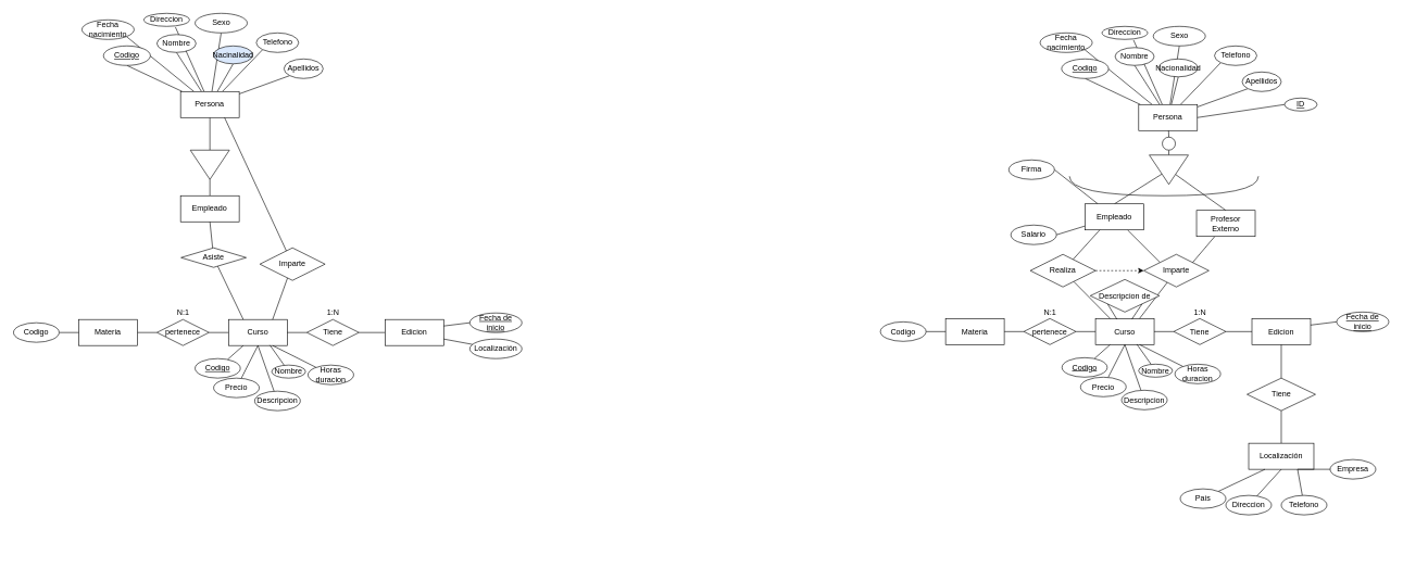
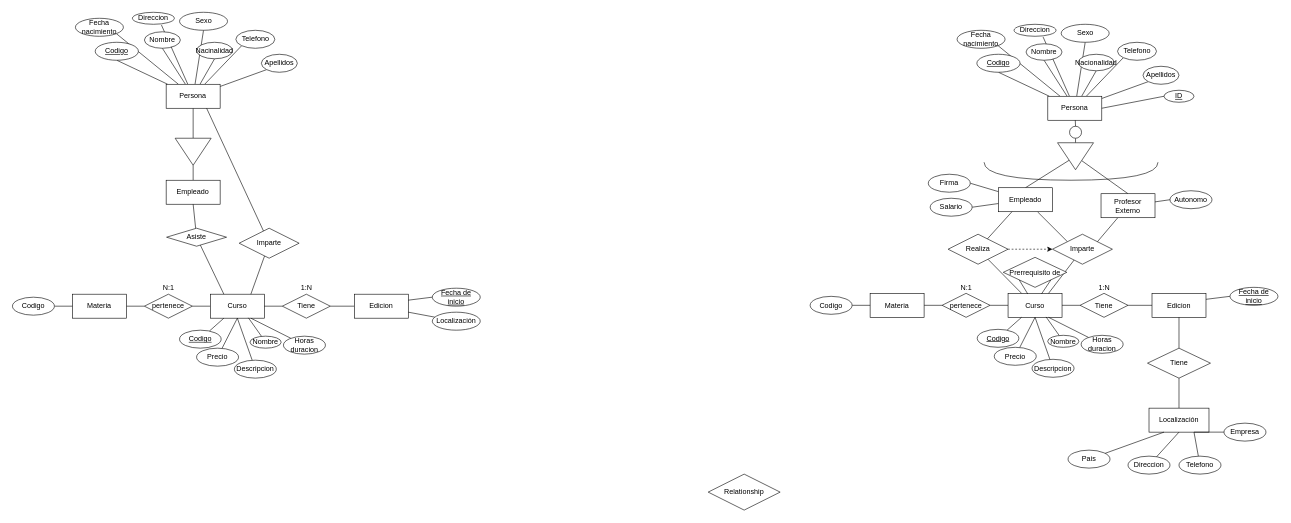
- <mxCell id="53" value="Nacinalidad" style="ellipse;whiteSpace=wrap;html=1;align=center;fillColor=#dae8fc;" parent="1" vertex="1"><mxGeometry x="327" y="70" width="60" height="27.5" as="geometry" /></mxCell>
+ <mxCell id="53" value="Nacinalidad" style="ellipse;whiteSpace=wrap;html=1;align=center;" parent="1" vertex="1"><mxGeometry x="327" y="70" width="60" height="27.5" as="geometry" /></mxCell>
- <mxCell id="111" value="Nacionalidad" style="ellipse;whiteSpace=wrap;html=1;align=center;" parent="1" vertex="1"><mxGeometry x="1777" y="90" width="60" height="27.5" as="geometry" /></mxCell>
+ <mxCell id="111" value="Nacionalidad" style="ellipse;whiteSpace=wrap;html=1;align=center;" parent="1" vertex="1"><mxGeometry x="1797" y="90" width="60" height="27.5" as="geometry" /></mxCell>
- <mxCell id="134" value="ID" style="ellipse;whiteSpace=wrap;html=1;align=center;fontStyle=4;" vertex="1" parent="1"><mxGeometry x="1970" y="150" width="50" height="20" as="geometry" /></mxCell>
+ <mxCell id="134" value="ID" style="ellipse;whiteSpace=wrap;html=1;align=center;fontStyle=4;" vertex="1" parent="1"><mxGeometry x="1940" y="150" width="50" height="20" as="geometry" /></mxCell>
- <mxCell id="120" value="Firma" style="ellipse;whiteSpace=wrap;html=1;align=center;" parent="1" vertex="1"><mxGeometry x="1547" y="245" width="70" height="30" as="geometry" /></mxCell>
+ <mxCell id="120" value="Firma" style="ellipse;whiteSpace=wrap;html=1;align=center;" parent="1" vertex="1"><mxGeometry x="1547" y="290" width="70" height="30" as="geometry" /></mxCell>
+ <mxCell id="121" value="Autonomo" style="ellipse;whiteSpace=wrap;html=1;align=center;" parent="1" vertex="1"><mxGeometry x="1950" y="317.5" width="70" height="30" as="geometry" /></mxCell>
+ <mxCell id="116" style="edgeStyle=none;rounded=0;orthogonalLoop=1;jettySize=auto;html=1;entryX=0;entryY=0.5;entryDx=0;entryDy=0;endArrow=none;endFill=0;" parent="1" source="117" target="121" edge="1"><mxGeometry relative="1" as="geometry" /></mxCell>
- <mxCell id="119" value="Salario" style="ellipse;whiteSpace=wrap;html=1;align=center;" parent="1" vertex="1"><mxGeometry x="1550.15" y="345" width="70" height="30" as="geometry" /></mxCell>
+ <mxCell id="119" value="Salario" style="ellipse;whiteSpace=wrap;html=1;align=center;" parent="1" vertex="1"><mxGeometry x="1550.15" y="330" width="70" height="30" as="geometry" /></mxCell>
- <mxCell id="140" value="Descripcion de" style="shape=rhombus;perimeter=rhombusPerimeter;whiteSpace=wrap;html=1;align=center;" vertex="1" parent="1"><mxGeometry x="1672" y="428.57" width="106" height="50" as="geometry" /></mxCell>
+ <mxCell id="140" value="Prerrequisito de" style="shape=rhombus;perimeter=rhombusPerimeter;whiteSpace=wrap;html=1;align=center;" vertex="1" parent="1"><mxGeometry x="1672" y="428.57" width="106" height="50" as="geometry" /></mxCell>
- <mxCell id="128" value="Pais" style="ellipse;whiteSpace=wrap;html=1;" parent="1" vertex="1"><mxGeometry x="1810" y="750" width="70" height="30" as="geometry" /></mxCell>
+ <mxCell id="128" value="Pais" style="ellipse;whiteSpace=wrap;html=1;" parent="1" vertex="1"><mxGeometry x="1780" y="750" width="70" height="30" as="geometry" /></mxCell>
+ <mxCell id="133" value="Relationship" style="shape=rhombus;perimeter=rhombusPerimeter;whiteSpace=wrap;html=1;align=center;" vertex="1" parent="1"><mxGeometry x="1180" y="790" width="120" height="60" as="geometry" /></mxCell>
